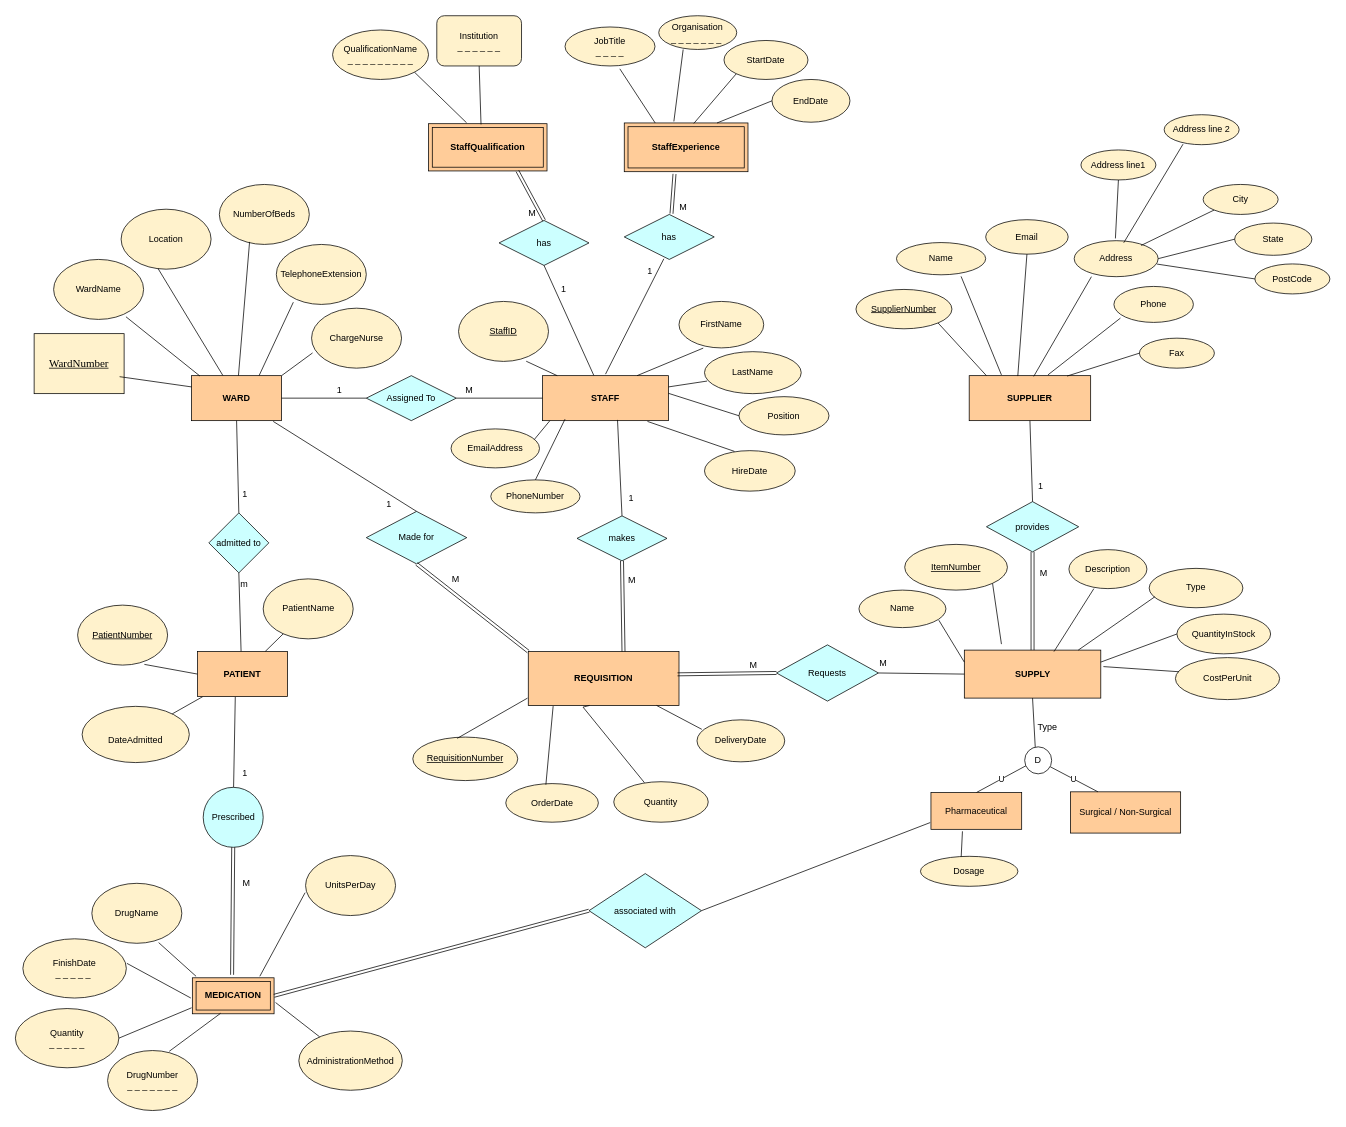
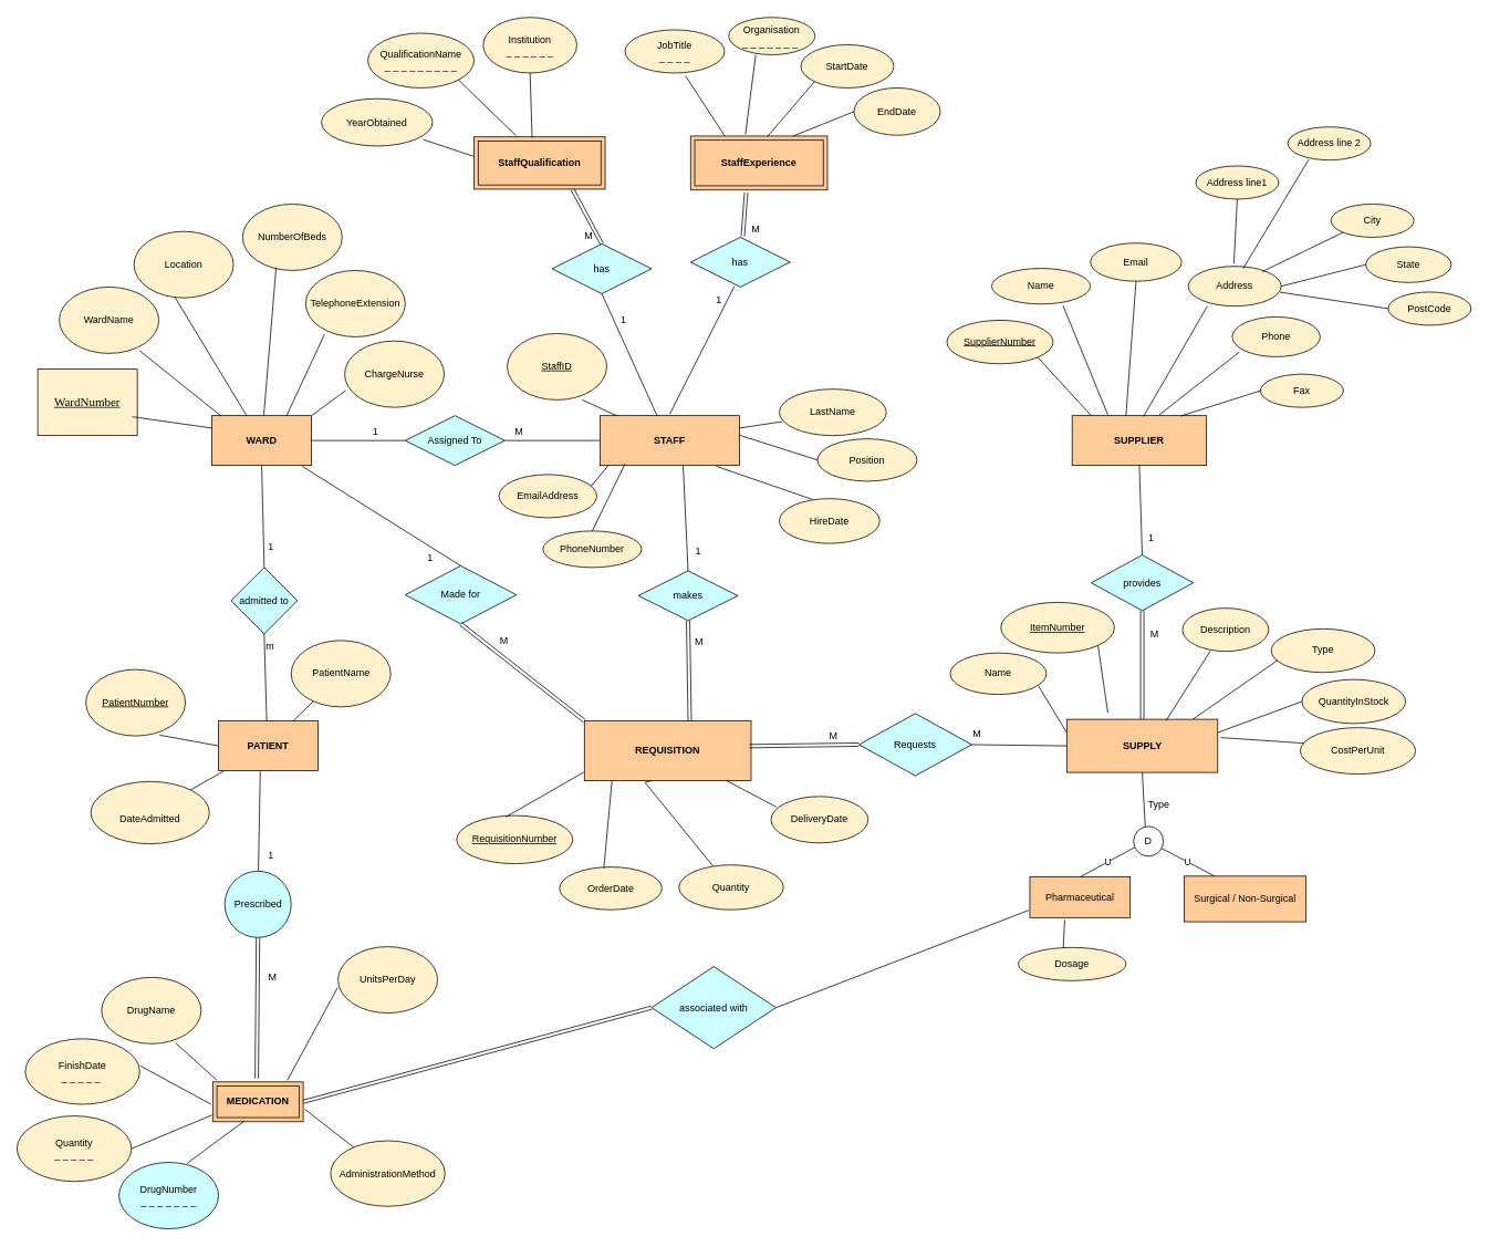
- <mxCell id="66" value="Institution&lt;div&gt;_ _ _ _ _ _&lt;/div&gt;" style="whiteSpace=wrap;html=1;align=center;fillColor=#FFF2CC;rounded=1;" vertex="1" parent="1"><mxGeometry x="582" y="20" width="113" height="67" as="geometry" /></mxCell>
+ <mxCell id="66" value="Institution&lt;div&gt;_ _ _ _ _ _&lt;/div&gt;" style="ellipse;whiteSpace=wrap;html=1;align=center;fillColor=#FFF2CC;" vertex="1" parent="1"><mxGeometry x="582" y="20" width="113" height="67" as="geometry" /></mxCell>
+ <mxCell id="67" value="YearObtained" style="ellipse;whiteSpace=wrap;html=1;align=center;fillColor=#FFF2CC;" vertex="1" parent="1"><mxGeometry x="387" y="118" width="134" height="57" as="geometry" /></mxCell>
+ <mxCell id="70" value="" style="endArrow=none;html=1;rounded=0;exitX=0.914;exitY=0.862;exitDx=0;exitDy=0;exitPerimeter=0;entryX=0;entryY=0.376;entryDx=0;entryDy=0;entryPerimeter=0;" edge="1" parent="1" source="67" target="63"><mxGeometry relative="1" as="geometry"><mxPoint x="696" y="269" as="sourcePoint" /><mxPoint x="856" y="269" as="targetPoint" /></mxGeometry></mxCell>
- <mxCell id="46" value="FirstName" style="ellipse;whiteSpace=wrap;html=1;align=center;fillColor=#FFF2CC;" vertex="1" parent="1"><mxGeometry x="905" y="401" width="113" height="62" as="geometry" /></mxCell>
- <mxCell id="56" value="" style="endArrow=none;html=1;rounded=0;exitX=0.286;exitY=1.004;exitDx=0;exitDy=0;exitPerimeter=0;entryX=0.75;entryY=0;entryDx=0;entryDy=0;" edge="1" parent="1" source="46" target="44"><mxGeometry relative="1" as="geometry"><mxPoint x="696" y="548" as="sourcePoint" /><mxPoint x="856" y="548" as="targetPoint" /></mxGeometry></mxCell>
- <mxCell id="21" value="&lt;div&gt;DrugNumber&lt;/div&gt;&lt;div&gt;_ _ _ _ _ _ _&lt;br&gt;&lt;/div&gt;" style="ellipse;whiteSpace=wrap;html=1;fillColor=#FFF2CC;" parent="1" vertex="1"><mxGeometry x="143" y="1400" width="120" height="80" as="geometry" /></mxCell>
+ <mxCell id="21" value="&lt;div&gt;DrugNumber&lt;/div&gt;&lt;div&gt;_ _ _ _ _ _ _&lt;br&gt;&lt;/div&gt;" style="ellipse;whiteSpace=wrap;html=1;fillColor=#ccffff;" parent="1" vertex="1"><mxGeometry x="143" y="1400" width="120" height="80" as="geometry" /></mxCell>
